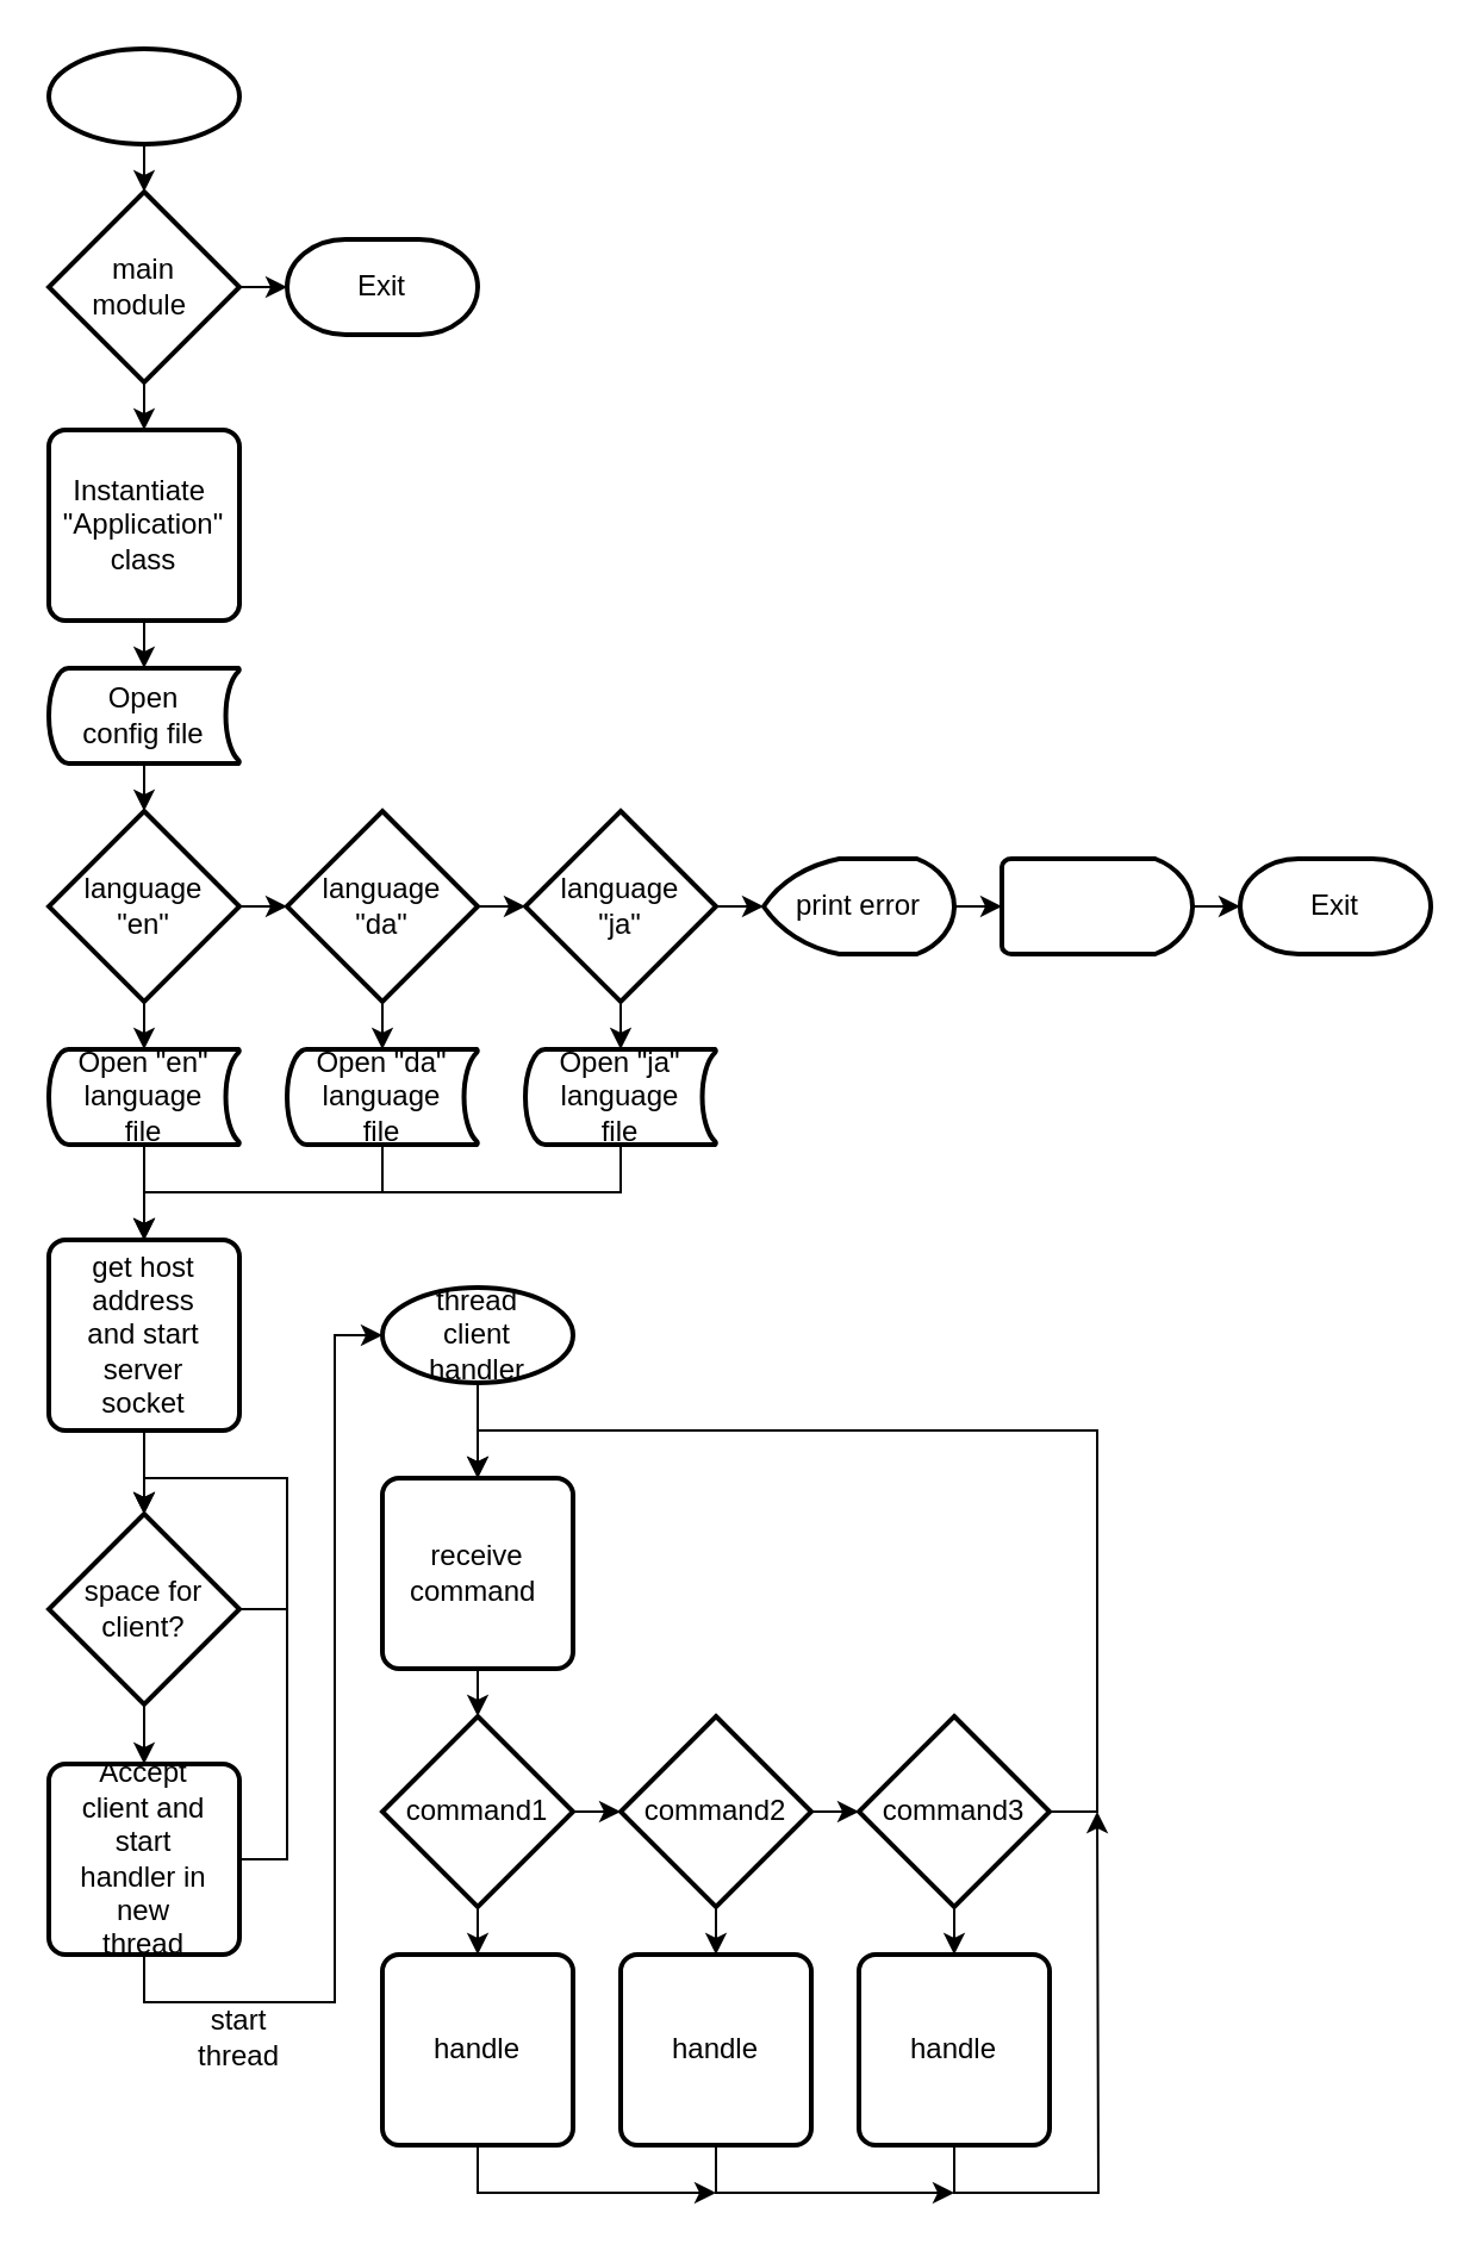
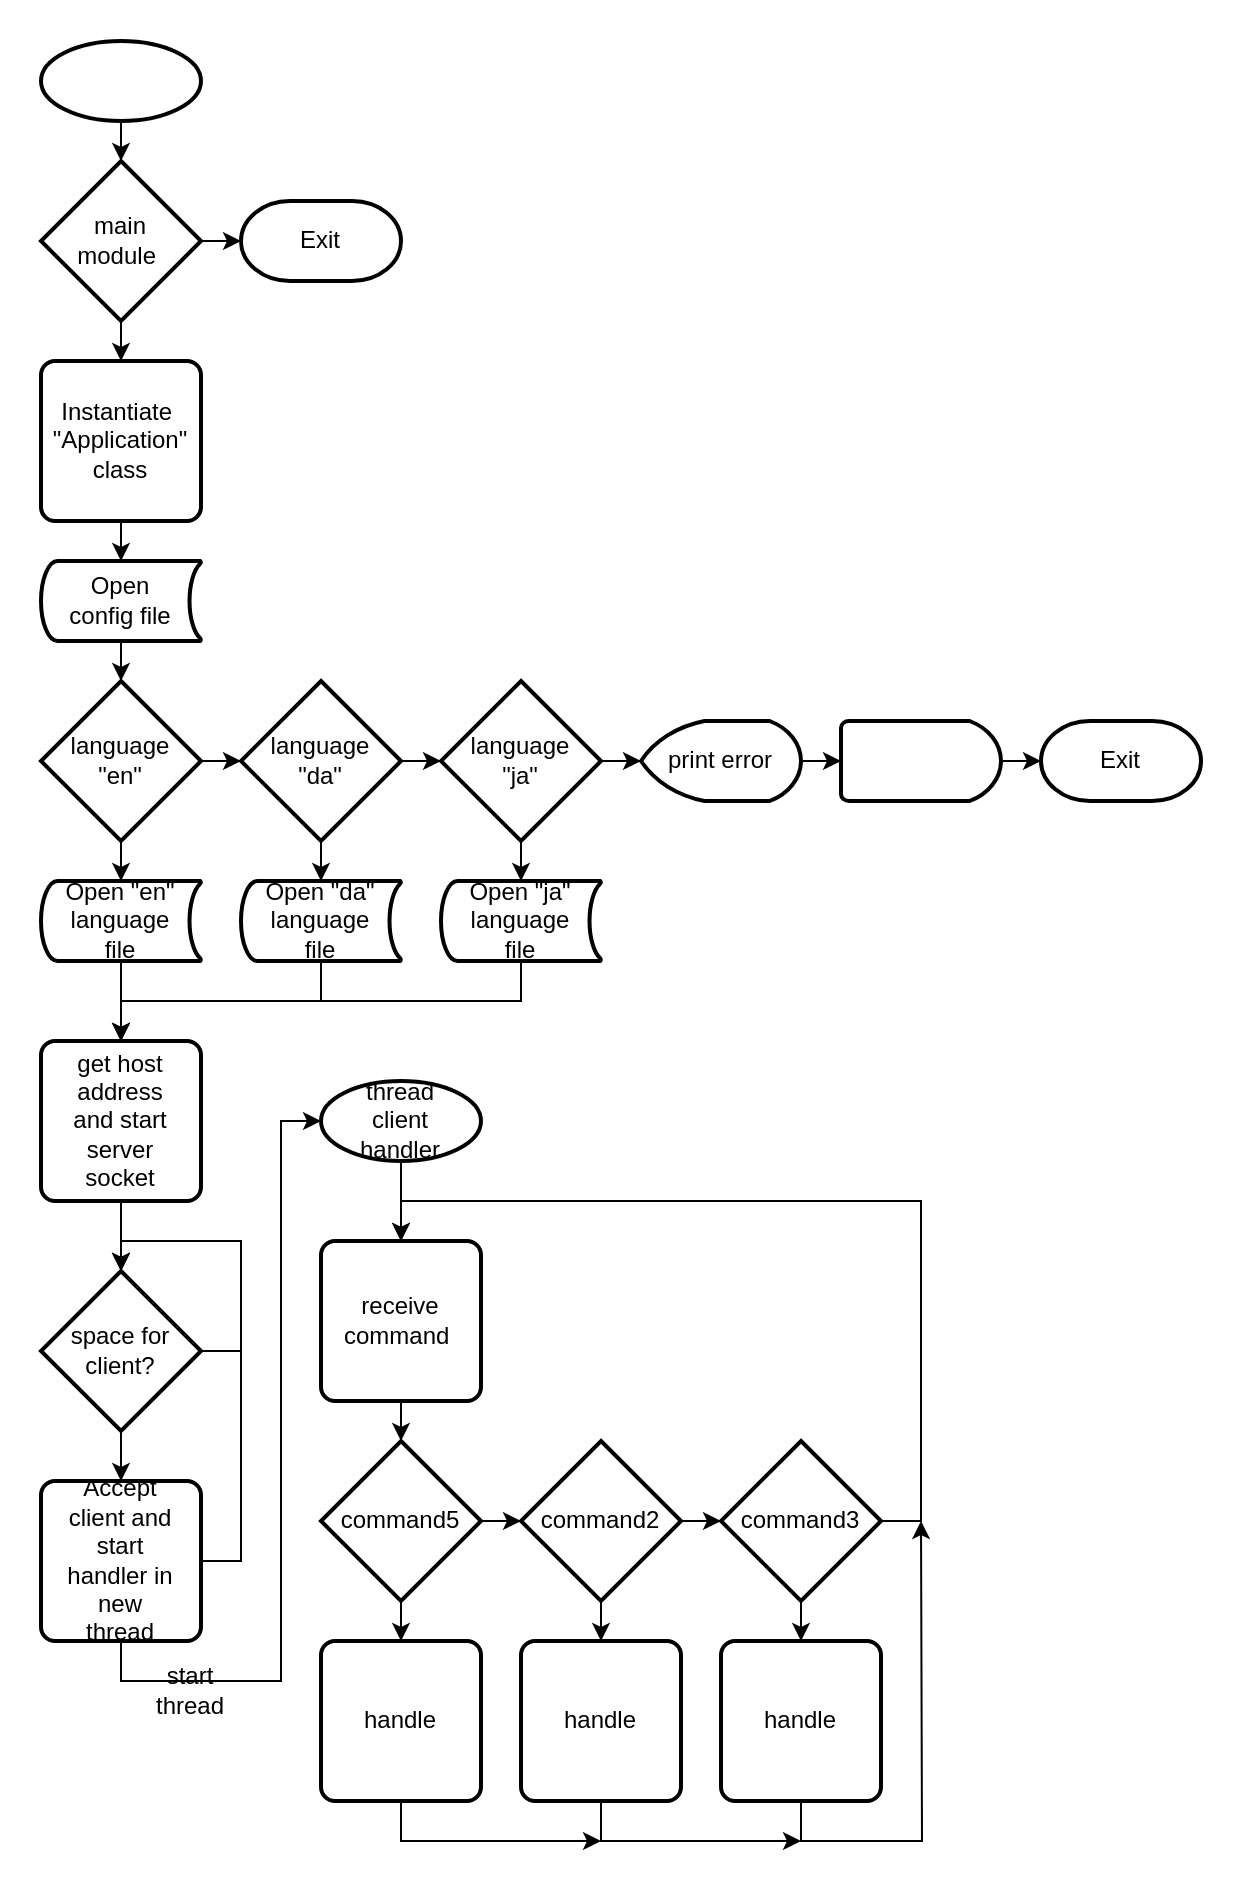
- <mxCell id="65" value="command1" style="text;html=1;strokeColor=none;fillColor=none;align=center;verticalAlign=middle;whiteSpace=wrap;rounded=0;" vertex="1" parent="1"><mxGeometry x="170" y="745" width="60" height="30" as="geometry" /></mxCell>
+ <mxCell id="65" value="command5" style="text;html=1;strokeColor=none;fillColor=none;align=center;verticalAlign=middle;whiteSpace=wrap;rounded=0;" vertex="1" parent="1"><mxGeometry x="170" y="745" width="60" height="30" as="geometry" /></mxCell>
- <mxCell id="58" value="start thread" style="text;html=1;strokeColor=none;fillColor=none;align=center;verticalAlign=middle;whiteSpace=wrap;rounded=0;" vertex="1" parent="1"><mxGeometry x="70" y="840" width="60" height="30" as="geometry" /></mxCell>
+ <mxCell id="58" value="start thread" style="text;html=1;strokeColor=none;fillColor=none;align=center;verticalAlign=middle;whiteSpace=wrap;rounded=0;" vertex="1" parent="1"><mxGeometry x="65" y="830" width="60" height="30" as="geometry" /></mxCell>
